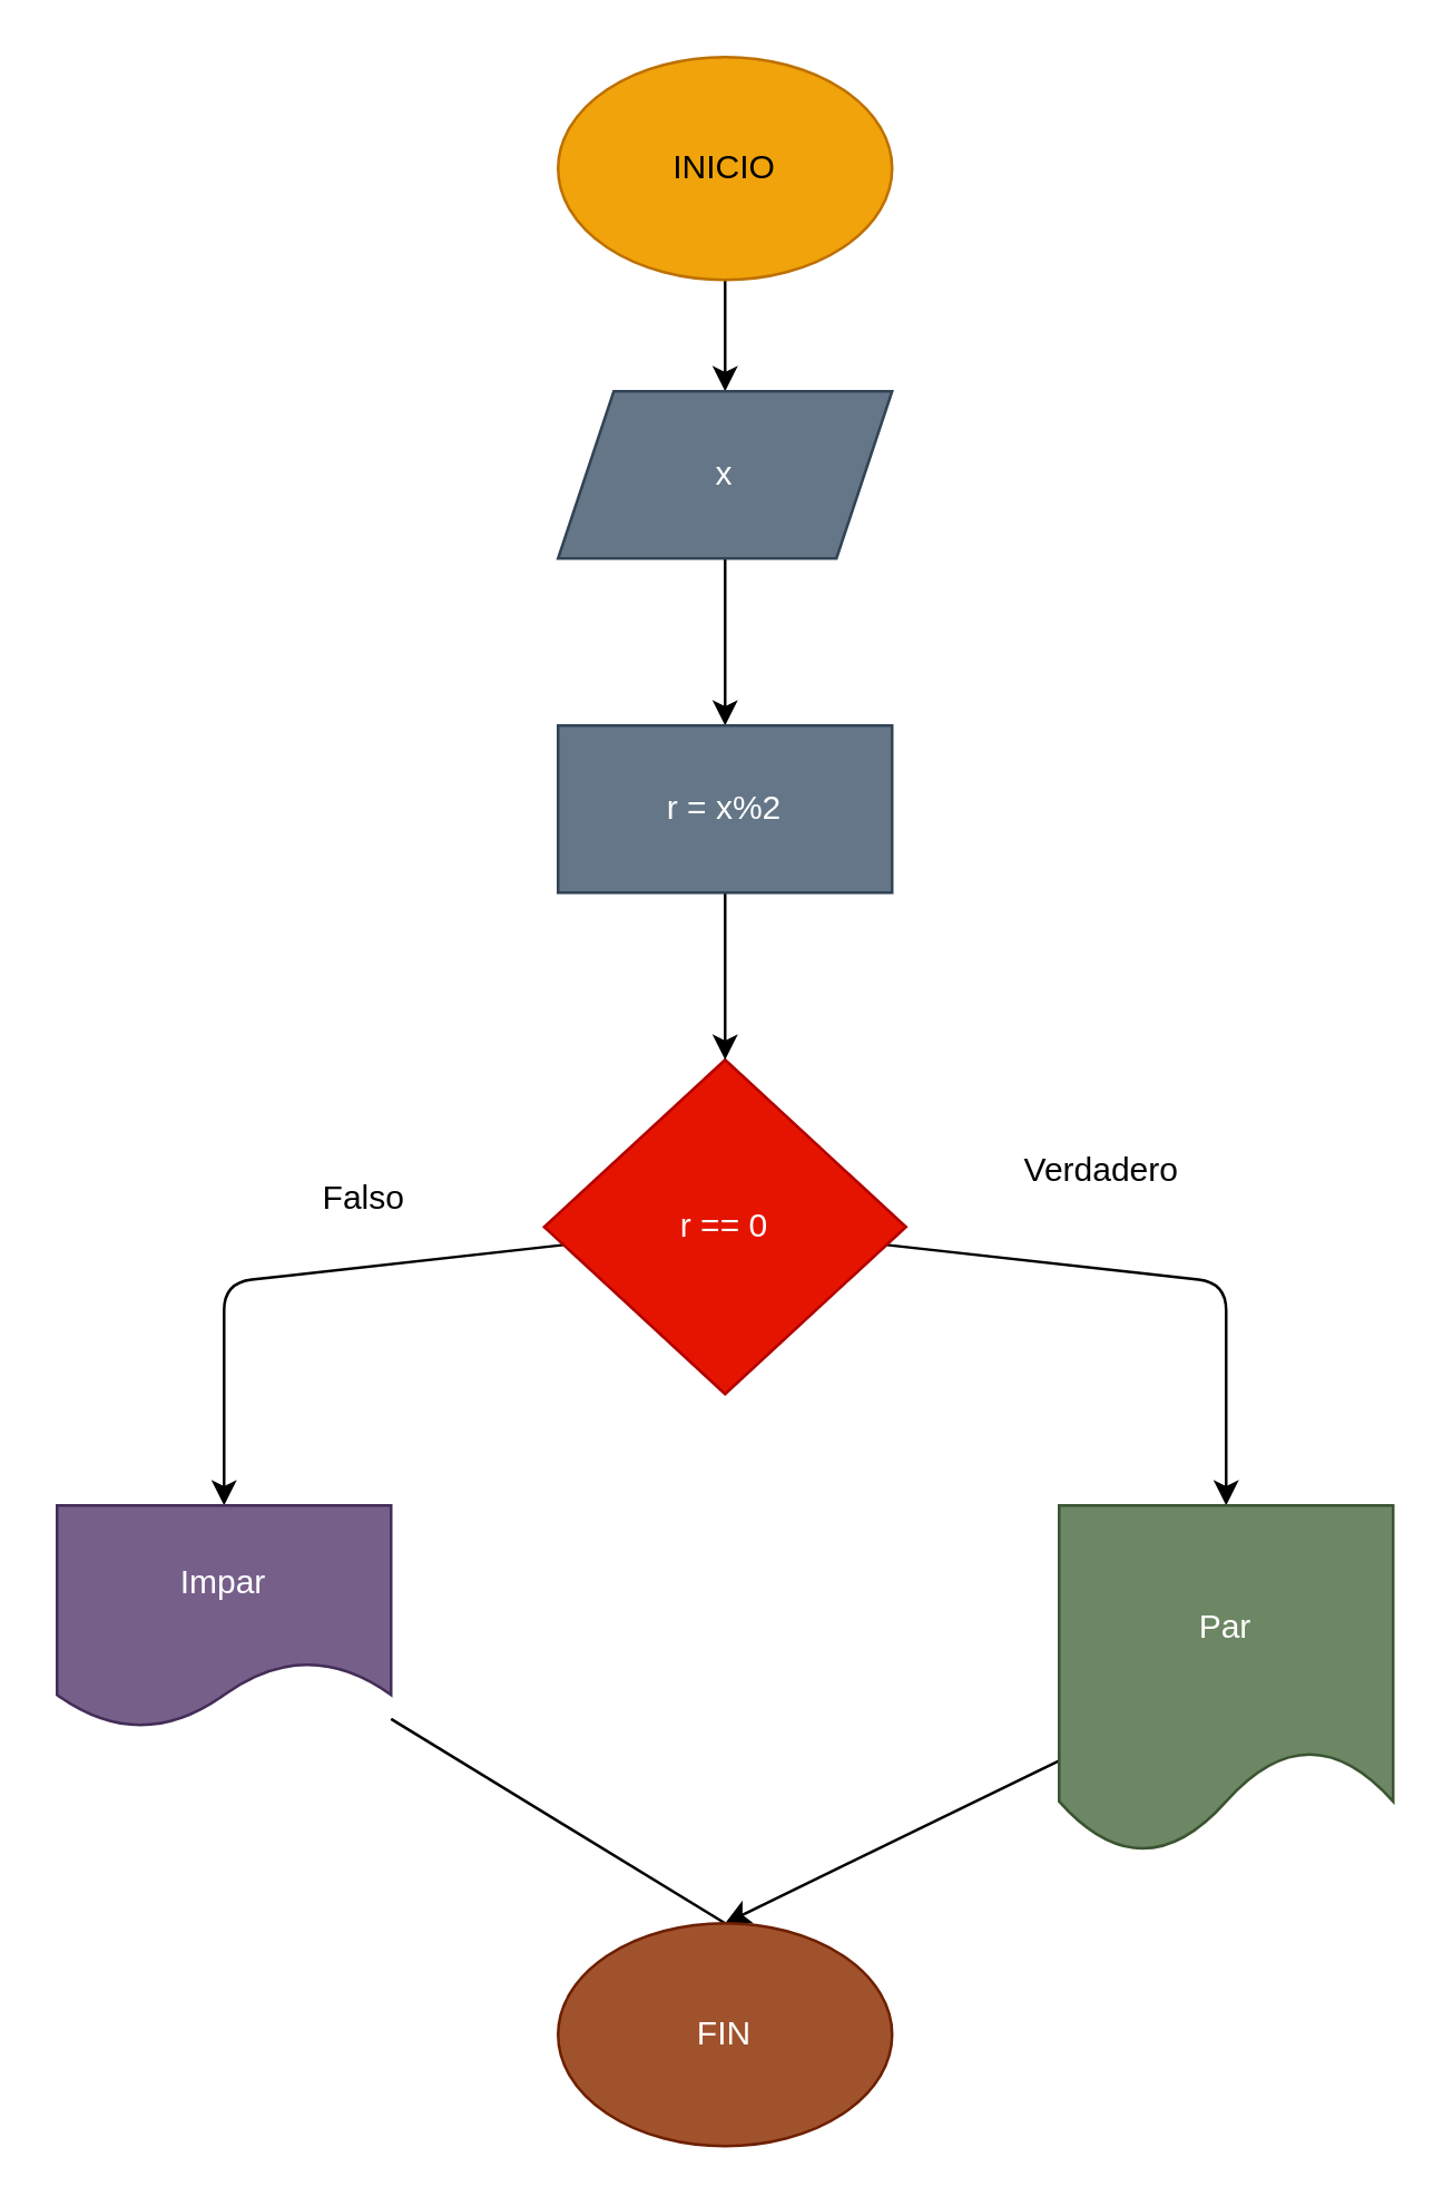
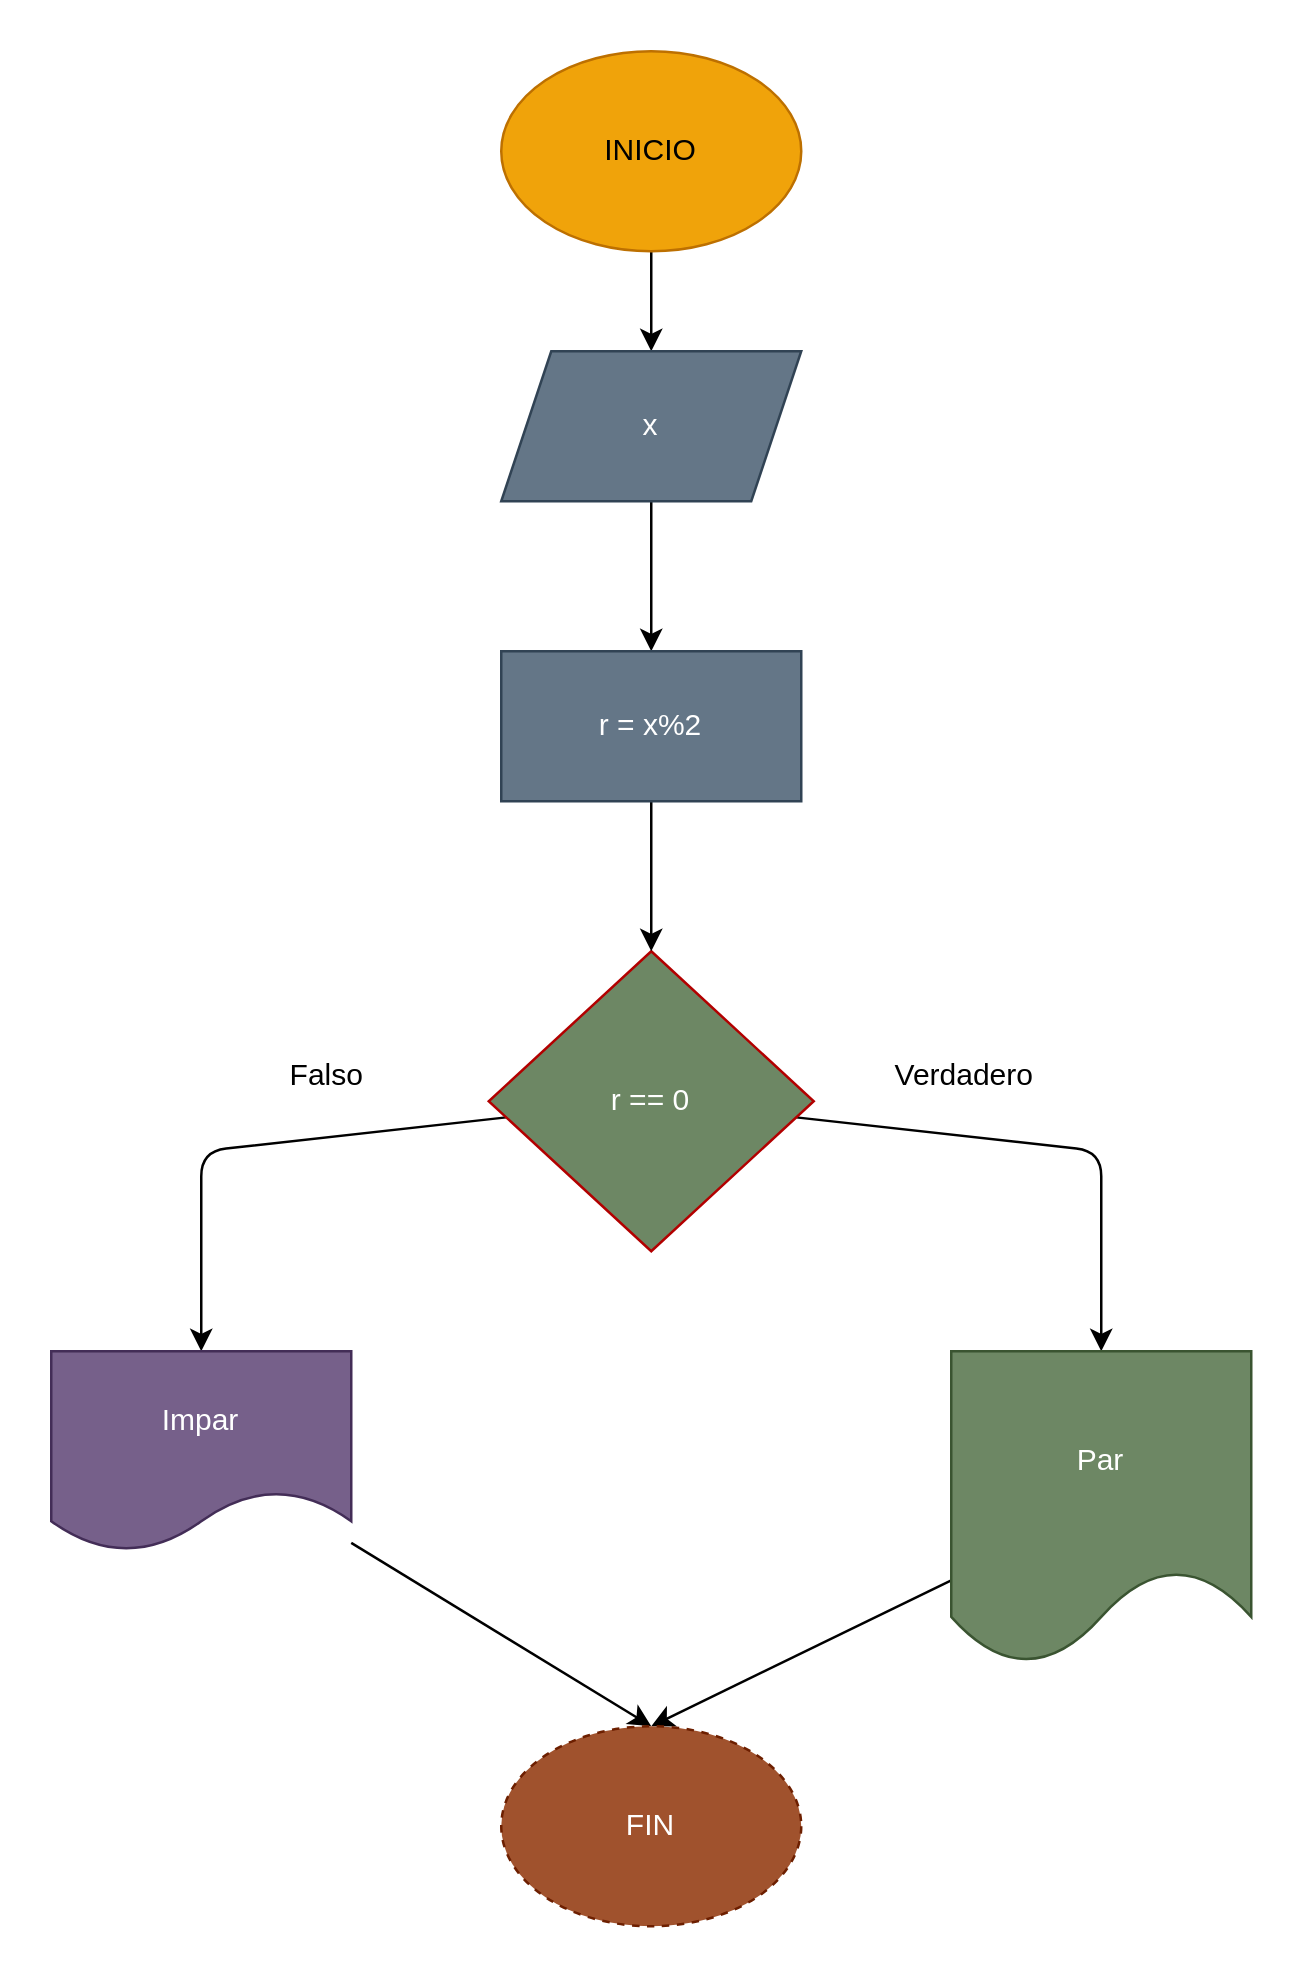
- <mxCell id="16" value="Verdadero" style="text;html=1;align=center;verticalAlign=middle;resizable=0;points=[];autosize=1;strokeColor=none;fillColor=none;" vertex="1" parent="1"><mxGeometry x="360" y="410" width="70" height="20" as="geometry" /></mxCell>
+ <mxCell id="16" value="Verdadero" style="text;html=1;align=center;verticalAlign=middle;resizable=0;points=[];autosize=1;strokeColor=none;fillColor=none;" vertex="1" parent="1"><mxGeometry x="350" y="420" width="70" height="20" as="geometry" /></mxCell>
- <mxCell id="8" value="r == 0" style="rhombus;whiteSpace=wrap;html=1;fillColor=#e51400;strokeColor=#B20000;fontColor=#ffffff;" vertex="1" parent="1"><mxGeometry x="195" y="380" width="130" height="120" as="geometry" /></mxCell>
+ <mxCell id="8" value="r == 0" style="rhombus;whiteSpace=wrap;html=1;fillColor=#6d8764;strokeColor=#B20000;fontColor=#ffffff;" vertex="1" parent="1"><mxGeometry x="195" y="380" width="130" height="120" as="geometry" /></mxCell>
- <mxCell id="11" style="edgeStyle=none;html=1;entryX=0.5;entryY=0;entryDx=0;entryDy=0;endArrow=none;" edge="1" parent="1" source="12" target="15"><mxGeometry relative="1" as="geometry"><mxPoint x="60" y="720" as="targetPoint" /></mxGeometry></mxCell>
+ <mxCell id="11" style="edgeStyle=none;html=1;entryX=0.5;entryY=0;entryDx=0;entryDy=0;" edge="1" parent="1" source="12" target="15"><mxGeometry relative="1" as="geometry"><mxPoint x="60" y="720" as="targetPoint" /></mxGeometry></mxCell>
- <mxCell id="15" value="FIN" style="ellipse;whiteSpace=wrap;html=1;fillColor=#a0522d;fontColor=#ffffff;strokeColor=#6D1F00;" vertex="1" parent="1"><mxGeometry x="200" y="690" width="120" height="80" as="geometry" /></mxCell>
+ <mxCell id="15" value="FIN" style="ellipse;whiteSpace=wrap;html=1;fillColor=#a0522d;fontColor=#ffffff;strokeColor=#6D1F00;dashed=1;" vertex="1" parent="1"><mxGeometry x="200" y="690" width="120" height="80" as="geometry" /></mxCell>
